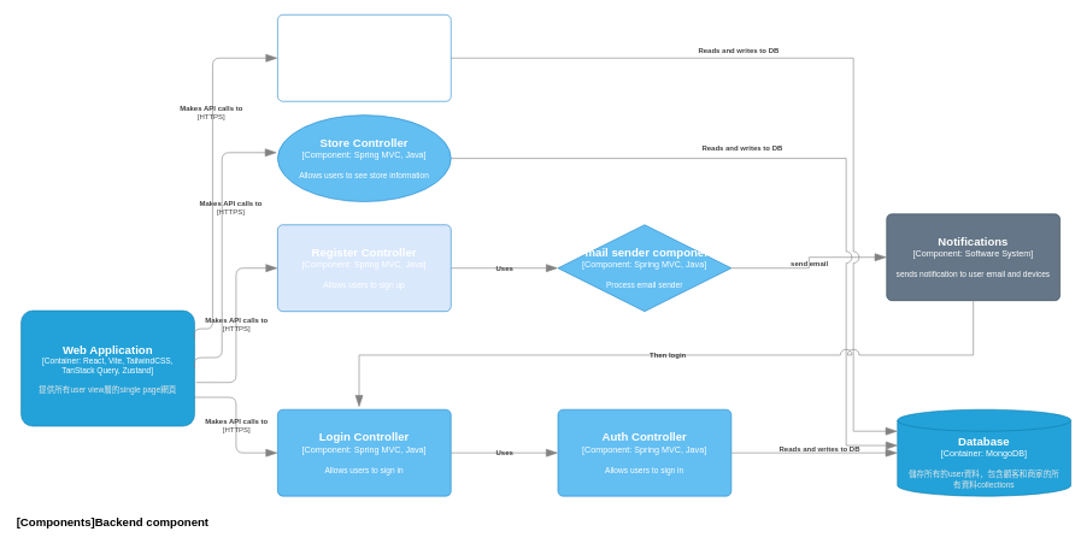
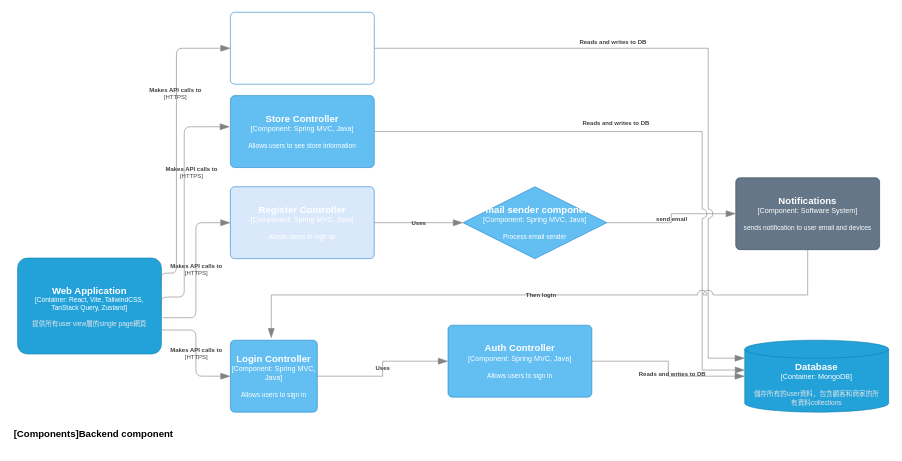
- <mxCell id="17" value="&lt;font style=&quot;font-size: 16px&quot;&gt;&lt;b&gt;Store Controller&lt;/b&gt;&lt;/font&gt;&lt;div&gt;[Component: Spring MVC, Java]&lt;/div&gt;&lt;br&gt;&lt;div&gt;&lt;font style=&quot;font-size: 11px&quot;&gt;Allows users to see store information&lt;/font&gt;&lt;/div&gt;" style="ellipse;whiteSpace=wrap;html=1;labelBackgroundColor=none;fillColor=#63BEF2;fontColor=#ffffff;align=center;arcSize=6;strokeColor=#2086C9;metaEdit=1;resizable=0;points=[[0.25,0,0],[0.5,0,0],[0.75,0,0],[1,0.25,0],[1,0.5,0],[1,0.75,0],[0.75,1,0],[0.5,1,0],[0.25,1,0],[0,0.75,0],[0,0.5,0],[0,0.25,0]];" vertex="1" parent="1"><mxGeometry x="383" y="159" width="240" height="120" as="geometry" /></mxCell>
+ <mxCell id="17" value="&lt;font style=&quot;font-size: 16px&quot;&gt;&lt;b&gt;Store Controller&lt;/b&gt;&lt;/font&gt;&lt;div&gt;[Component: Spring MVC, Java]&lt;/div&gt;&lt;br&gt;&lt;div&gt;&lt;font style=&quot;font-size: 11px&quot;&gt;Allows users to see store information&lt;/font&gt;&lt;/div&gt;" style="rounded=1;whiteSpace=wrap;html=1;labelBackgroundColor=none;fillColor=#63BEF2;fontColor=#ffffff;align=center;arcSize=6;strokeColor=#2086C9;metaEdit=1;resizable=0;points=[[0.25,0,0],[0.5,0,0],[0.75,0,0],[1,0.25,0],[1,0.5,0],[1,0.75,0],[0.75,1,0],[0.5,1,0],[0.25,1,0],[0,0.75,0],[0,0.5,0],[0,0.25,0]];" vertex="1" parent="1"><mxGeometry x="383" y="159" width="240" height="120" as="geometry" /></mxCell>
- <mxCell id="5" value="&lt;font style=&quot;font-size: 16px&quot;&gt;&lt;b&gt;Login Controller&lt;/b&gt;&lt;/font&gt;&lt;div&gt;[Component: Spring MVC, Java]&lt;/div&gt;&lt;br&gt;&lt;div&gt;&lt;font style=&quot;font-size: 11px&quot;&gt;Allows users to sign in&lt;/font&gt;&lt;/div&gt;" style="rounded=1;whiteSpace=wrap;html=1;labelBackgroundColor=none;fillColor=#63BEF2;fontColor=#ffffff;align=center;arcSize=6;strokeColor=#2086C9;metaEdit=1;resizable=0;points=[[0.25,0,0],[0.5,0,0],[0.75,0,0],[1,0.25,0],[1,0.5,0],[1,0.75,0],[0.75,1,0],[0.5,1,0],[0.25,1,0],[0,0.75,0],[0,0.5,0],[0,0.25,0]];" vertex="1" parent="1"><mxGeometry x="383" y="567" width="240" height="120" as="geometry" /></mxCell>
+ <mxCell id="5" value="&lt;font style=&quot;font-size: 16px&quot;&gt;&lt;b&gt;Login Controller&lt;/b&gt;&lt;/font&gt;&lt;div&gt;[Component: Spring MVC, Java]&lt;/div&gt;&lt;br&gt;&lt;div&gt;&lt;font style=&quot;font-size: 11px&quot;&gt;Allows users to sign in&lt;/font&gt;&lt;/div&gt;" style="rounded=1;whiteSpace=wrap;html=1;labelBackgroundColor=none;fillColor=#63BEF2;fontColor=#ffffff;align=center;arcSize=6;strokeColor=#2086C9;metaEdit=1;resizable=0;points=[[0.25,0,0],[0.5,0,0],[0.75,0,0],[1,0.25,0],[1,0.5,0],[1,0.75,0],[0.75,1,0],[0.5,1,0],[0.25,1,0],[0,0.75,0],[0,0.5,0],[0,0.25,0]];" vertex="1" parent="1"><mxGeometry x="383" y="567" width="145" height="120" as="geometry" /></mxCell>
- <mxCell id="9" value="&lt;font style=&quot;font-size: 16px&quot;&gt;&lt;b&gt;Auth Controller&lt;/b&gt;&lt;/font&gt;&lt;div&gt;[Component: Spring MVC, Java]&lt;/div&gt;&lt;br&gt;&lt;div&gt;&lt;font style=&quot;font-size: 11px&quot;&gt;Allows users to sign in&lt;/font&gt;&lt;/div&gt;" style="rounded=1;whiteSpace=wrap;html=1;labelBackgroundColor=none;fillColor=#63BEF2;fontColor=#ffffff;align=center;arcSize=6;strokeColor=#2086C9;metaEdit=1;resizable=0;points=[[0.25,0,0],[0.5,0,0],[0.75,0,0],[1,0.25,0],[1,0.5,0],[1,0.75,0],[0.75,1,0],[0.5,1,0],[0.25,1,0],[0,0.75,0],[0,0.5,0],[0,0.25,0]];" vertex="1" parent="1"><mxGeometry x="771" y="567" width="240" height="120" as="geometry" /></mxCell>
+ <mxCell id="9" value="&lt;font style=&quot;font-size: 16px&quot;&gt;&lt;b&gt;Auth Controller&lt;/b&gt;&lt;/font&gt;&lt;div&gt;[Component: Spring MVC, Java]&lt;/div&gt;&lt;br&gt;&lt;div&gt;&lt;font style=&quot;font-size: 11px&quot;&gt;Allows users to sign in&lt;/font&gt;&lt;/div&gt;" style="rounded=1;whiteSpace=wrap;html=1;labelBackgroundColor=none;fillColor=#63BEF2;fontColor=#ffffff;align=center;arcSize=6;strokeColor=#2086C9;metaEdit=1;resizable=0;points=[[0.25,0,0],[0.5,0,0],[0.75,0,0],[1,0.25,0],[1,0.5,0],[1,0.75,0],[0.75,1,0],[0.5,1,0],[0.25,1,0],[0,0.75,0],[0,0.5,0],[0,0.25,0]];" vertex="1" parent="1"><mxGeometry x="746" y="542" width="240" height="120" as="geometry" /></mxCell>
